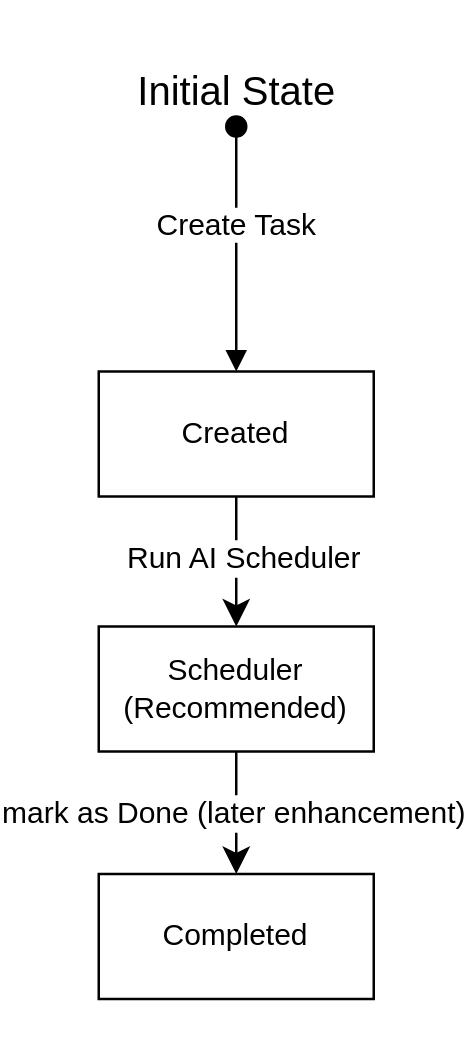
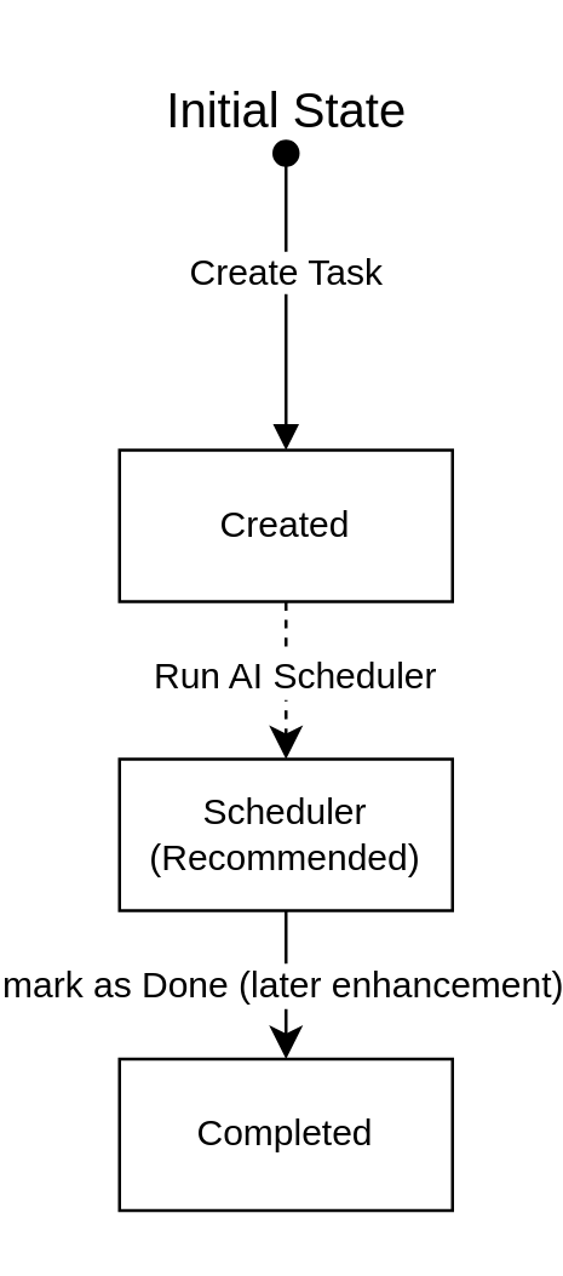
- <mxCell id="2" style="edgeStyle=none;curved=1;rounded=0;orthogonalLoop=1;jettySize=auto;html=1;exitX=0.5;exitY=1;exitDx=0;exitDy=0;entryX=0.5;entryY=0;entryDx=0;entryDy=0;fontSize=12;startSize=8;endSize=8;" edge="1" parent="1" source="4" target="7"><mxGeometry relative="1" as="geometry" /></mxCell>
+ <mxCell id="2" style="edgeStyle=none;curved=1;rounded=0;orthogonalLoop=1;jettySize=auto;html=1;exitX=0.5;exitY=1;exitDx=0;exitDy=0;entryX=0.5;entryY=0;entryDx=0;entryDy=0;fontSize=12;startSize=8;endSize=8;dashed=1;" edge="1" parent="1" source="4" target="7"><mxGeometry relative="1" as="geometry" /></mxCell>
